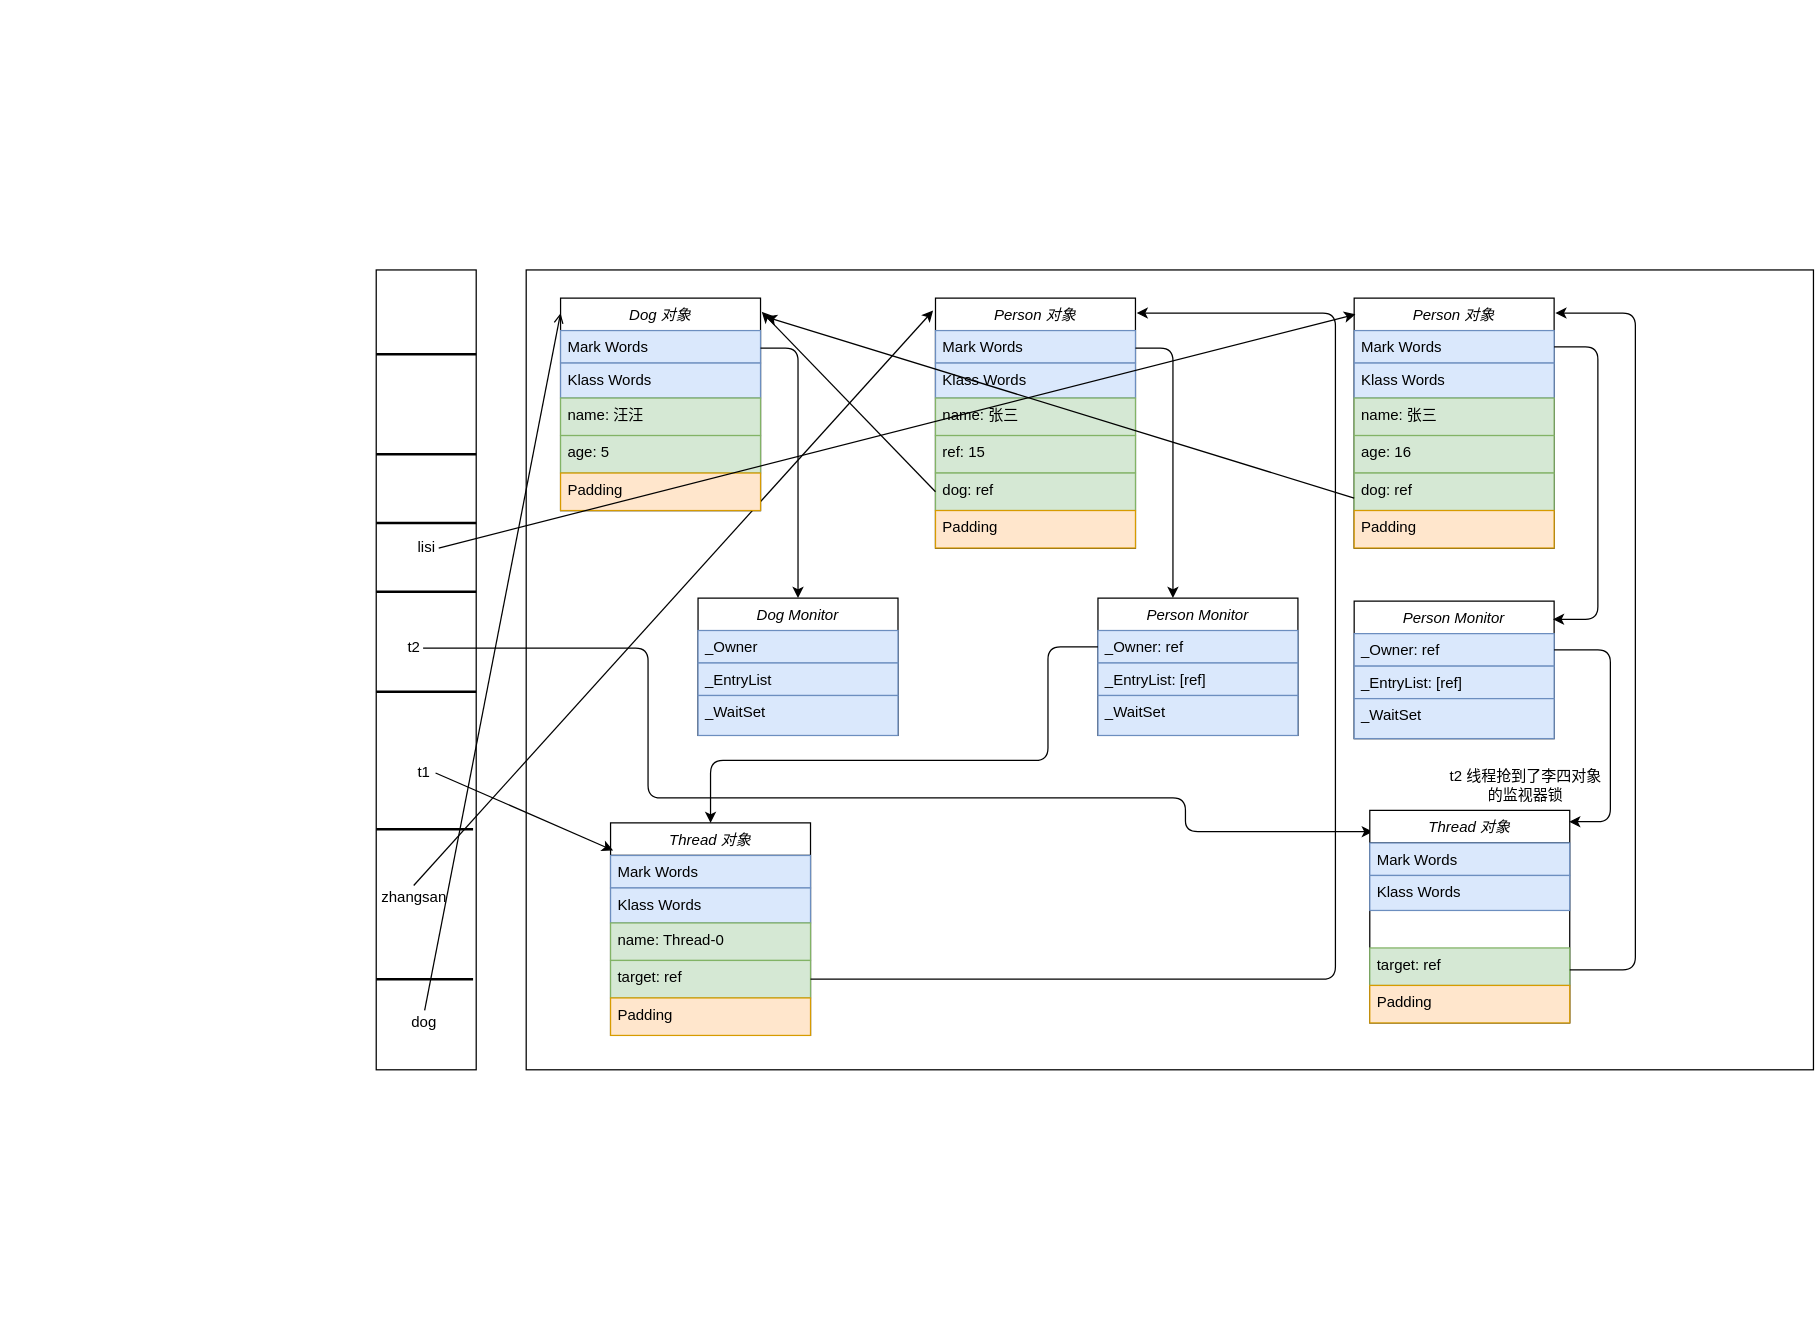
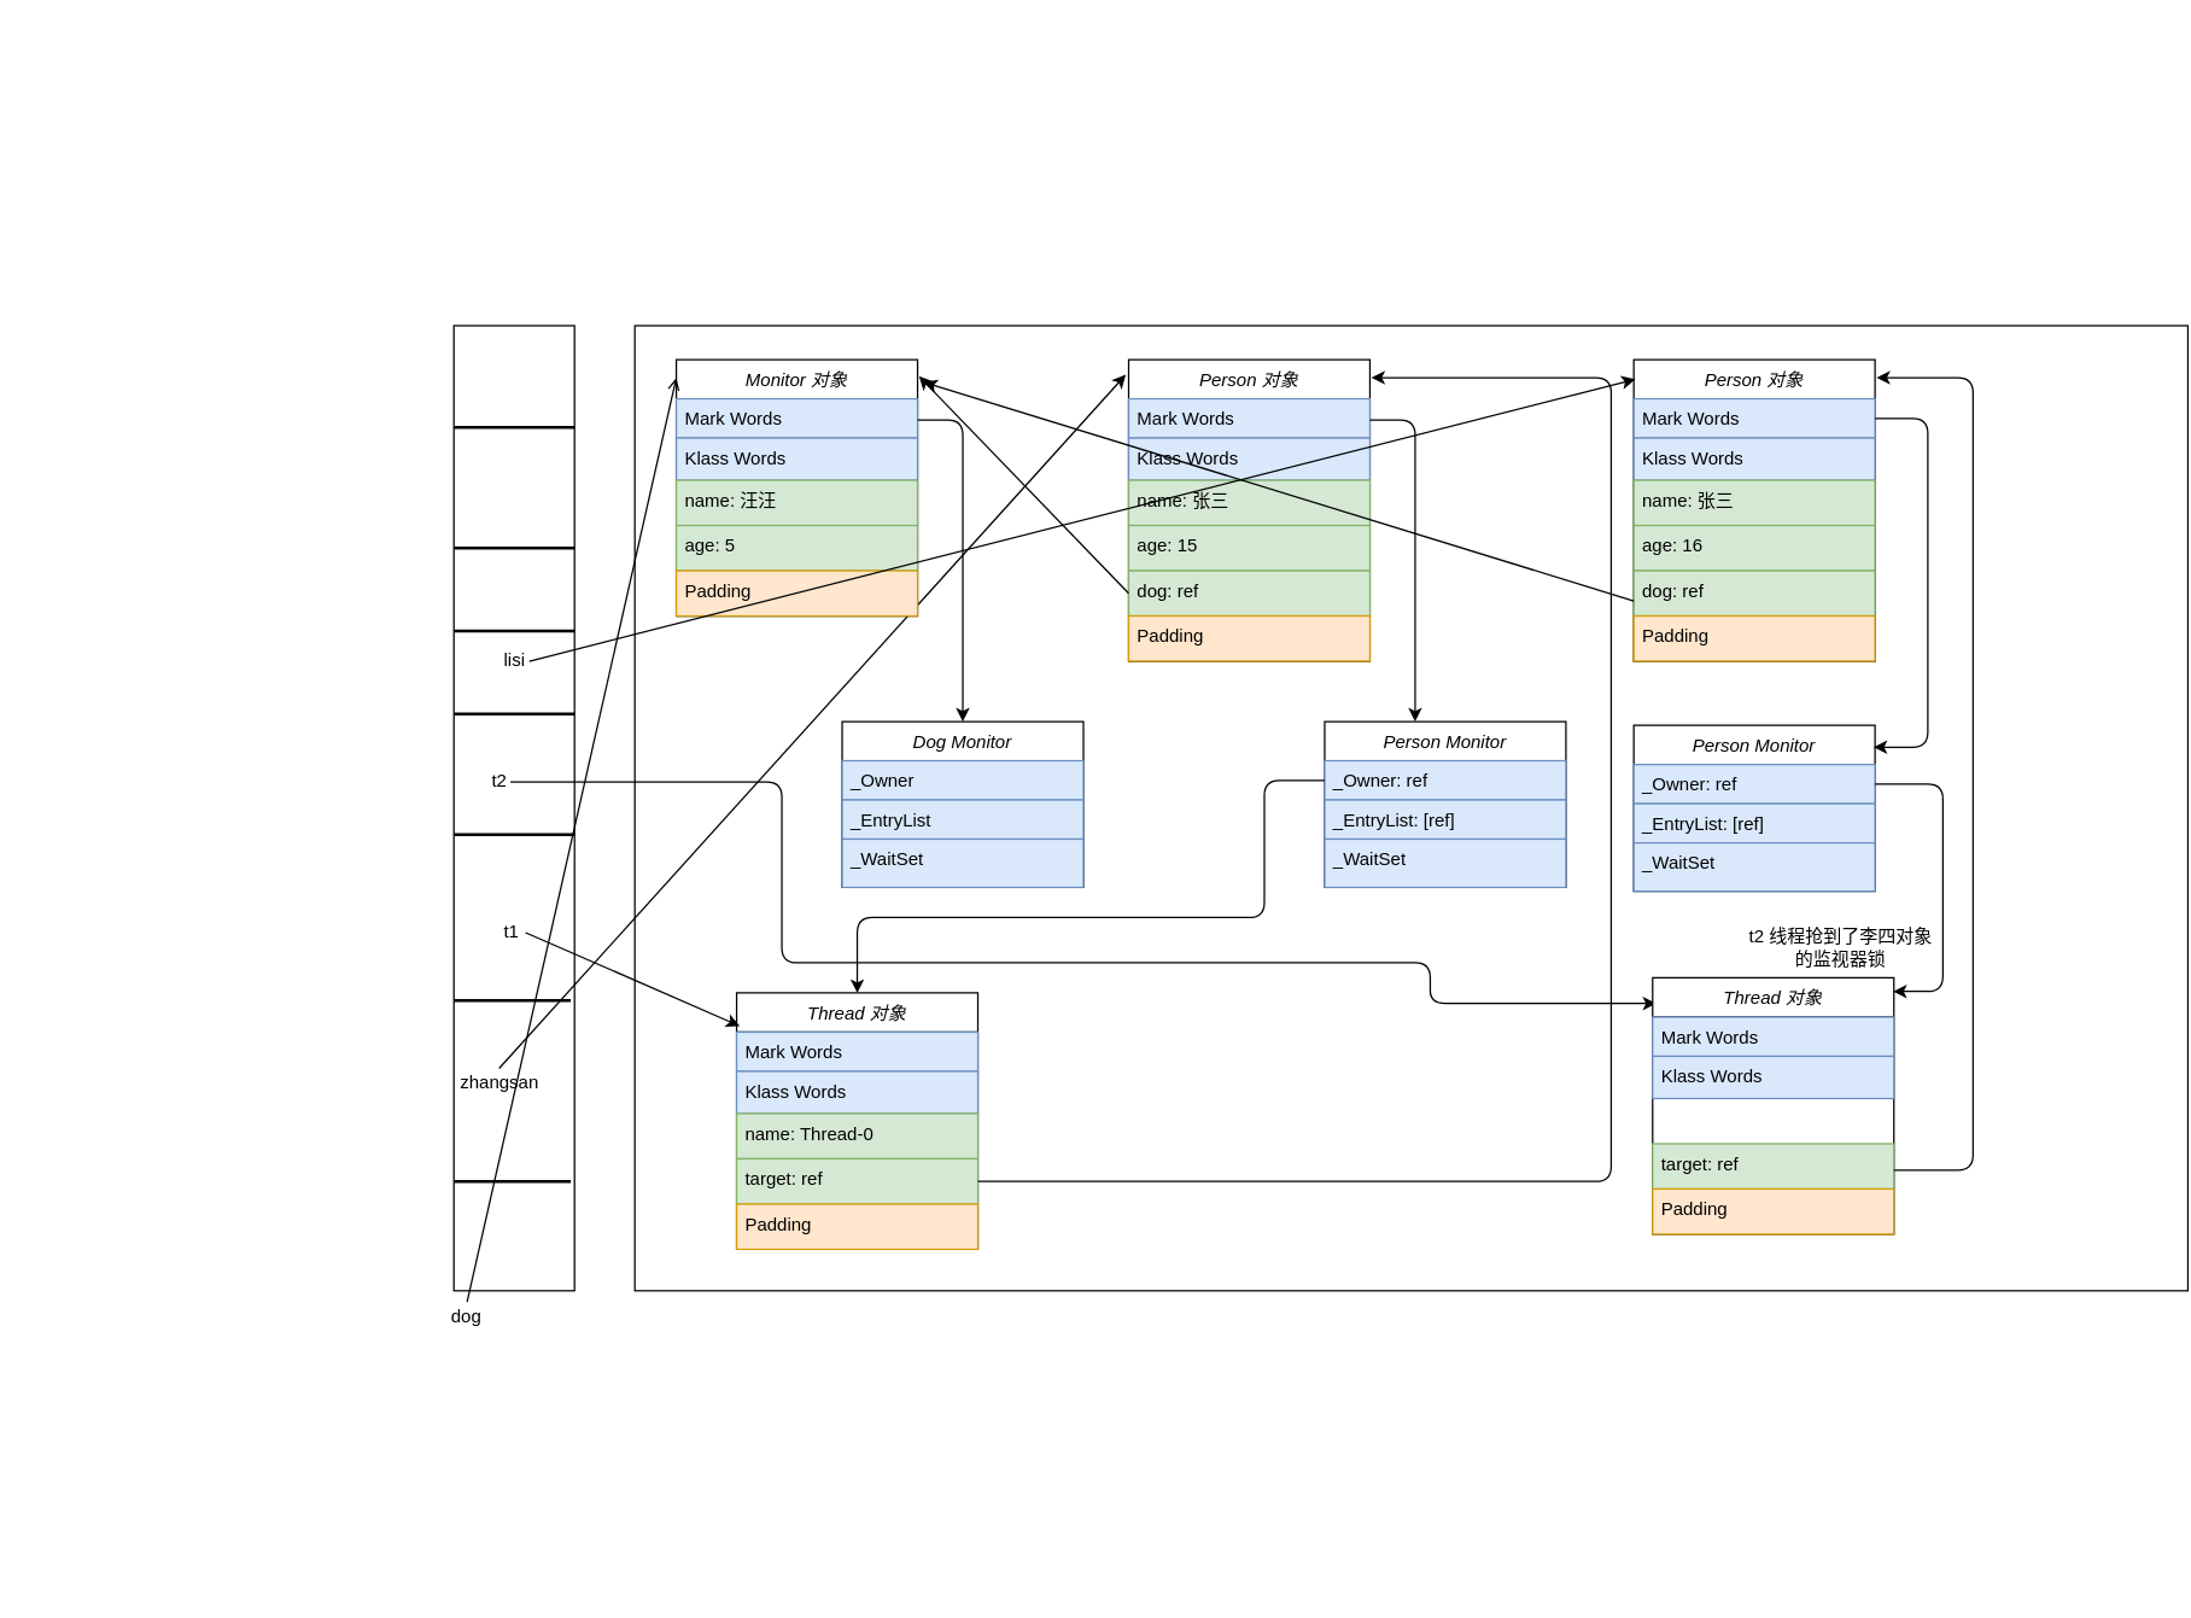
- <mxCell id="17" value="Dog 对象" style="swimlane;fontStyle=2;align=center;verticalAlign=top;childLayout=stackLayout;horizontal=1;startSize=26;horizontalStack=0;resizeParent=1;resizeLast=0;collapsible=1;marginBottom=0;rounded=0;shadow=0;strokeWidth=1;" parent="1" vertex="1"><mxGeometry x="448" y="238" width="160" height="170" as="geometry"><mxRectangle x="230" y="140" width="160" height="26" as="alternateBounds" /></mxGeometry></mxCell>
+ <mxCell id="17" value="Monitor 对象" style="swimlane;fontStyle=2;align=center;verticalAlign=top;childLayout=stackLayout;horizontal=1;startSize=26;horizontalStack=0;resizeParent=1;resizeLast=0;collapsible=1;marginBottom=0;rounded=0;shadow=0;strokeWidth=1;" parent="1" vertex="1"><mxGeometry x="448" y="238" width="160" height="170" as="geometry"><mxRectangle x="230" y="140" width="160" height="26" as="alternateBounds" /></mxGeometry></mxCell>
- <mxCell id="29" value="ref: 15" style="text;align=left;verticalAlign=top;spacingLeft=4;spacingRight=4;overflow=hidden;rotatable=0;points=[[0,0.5],[1,0.5]];portConstraint=eastwest;fillColor=#d5e8d4;strokeColor=#82b366;" parent="1" vertex="1"><mxGeometry x="748" y="348" width="160" height="30" as="geometry" /></mxCell>
+ <mxCell id="29" value="age: 15" style="text;align=left;verticalAlign=top;spacingLeft=4;spacingRight=4;overflow=hidden;rotatable=0;points=[[0,0.5],[1,0.5]];portConstraint=eastwest;fillColor=#d5e8d4;strokeColor=#82b366;" parent="1" vertex="1"><mxGeometry x="748" y="348" width="160" height="30" as="geometry" /></mxCell>
- <mxCell id="20" value="dog" style="text;html=1;strokeColor=none;fillColor=none;align=center;verticalAlign=middle;whiteSpace=wrap;rounded=0;" parent="1" vertex="1"><mxGeometry x="319.25" y="808" width="40" height="20" as="geometry" /></mxCell>
+ <mxCell id="20" value="dog" style="text;html=1;strokeColor=none;fillColor=none;align=center;verticalAlign=middle;whiteSpace=wrap;rounded=0;" parent="1" vertex="1"><mxGeometry x="289.25" y="863" width="40" height="20" as="geometry" /></mxCell>
